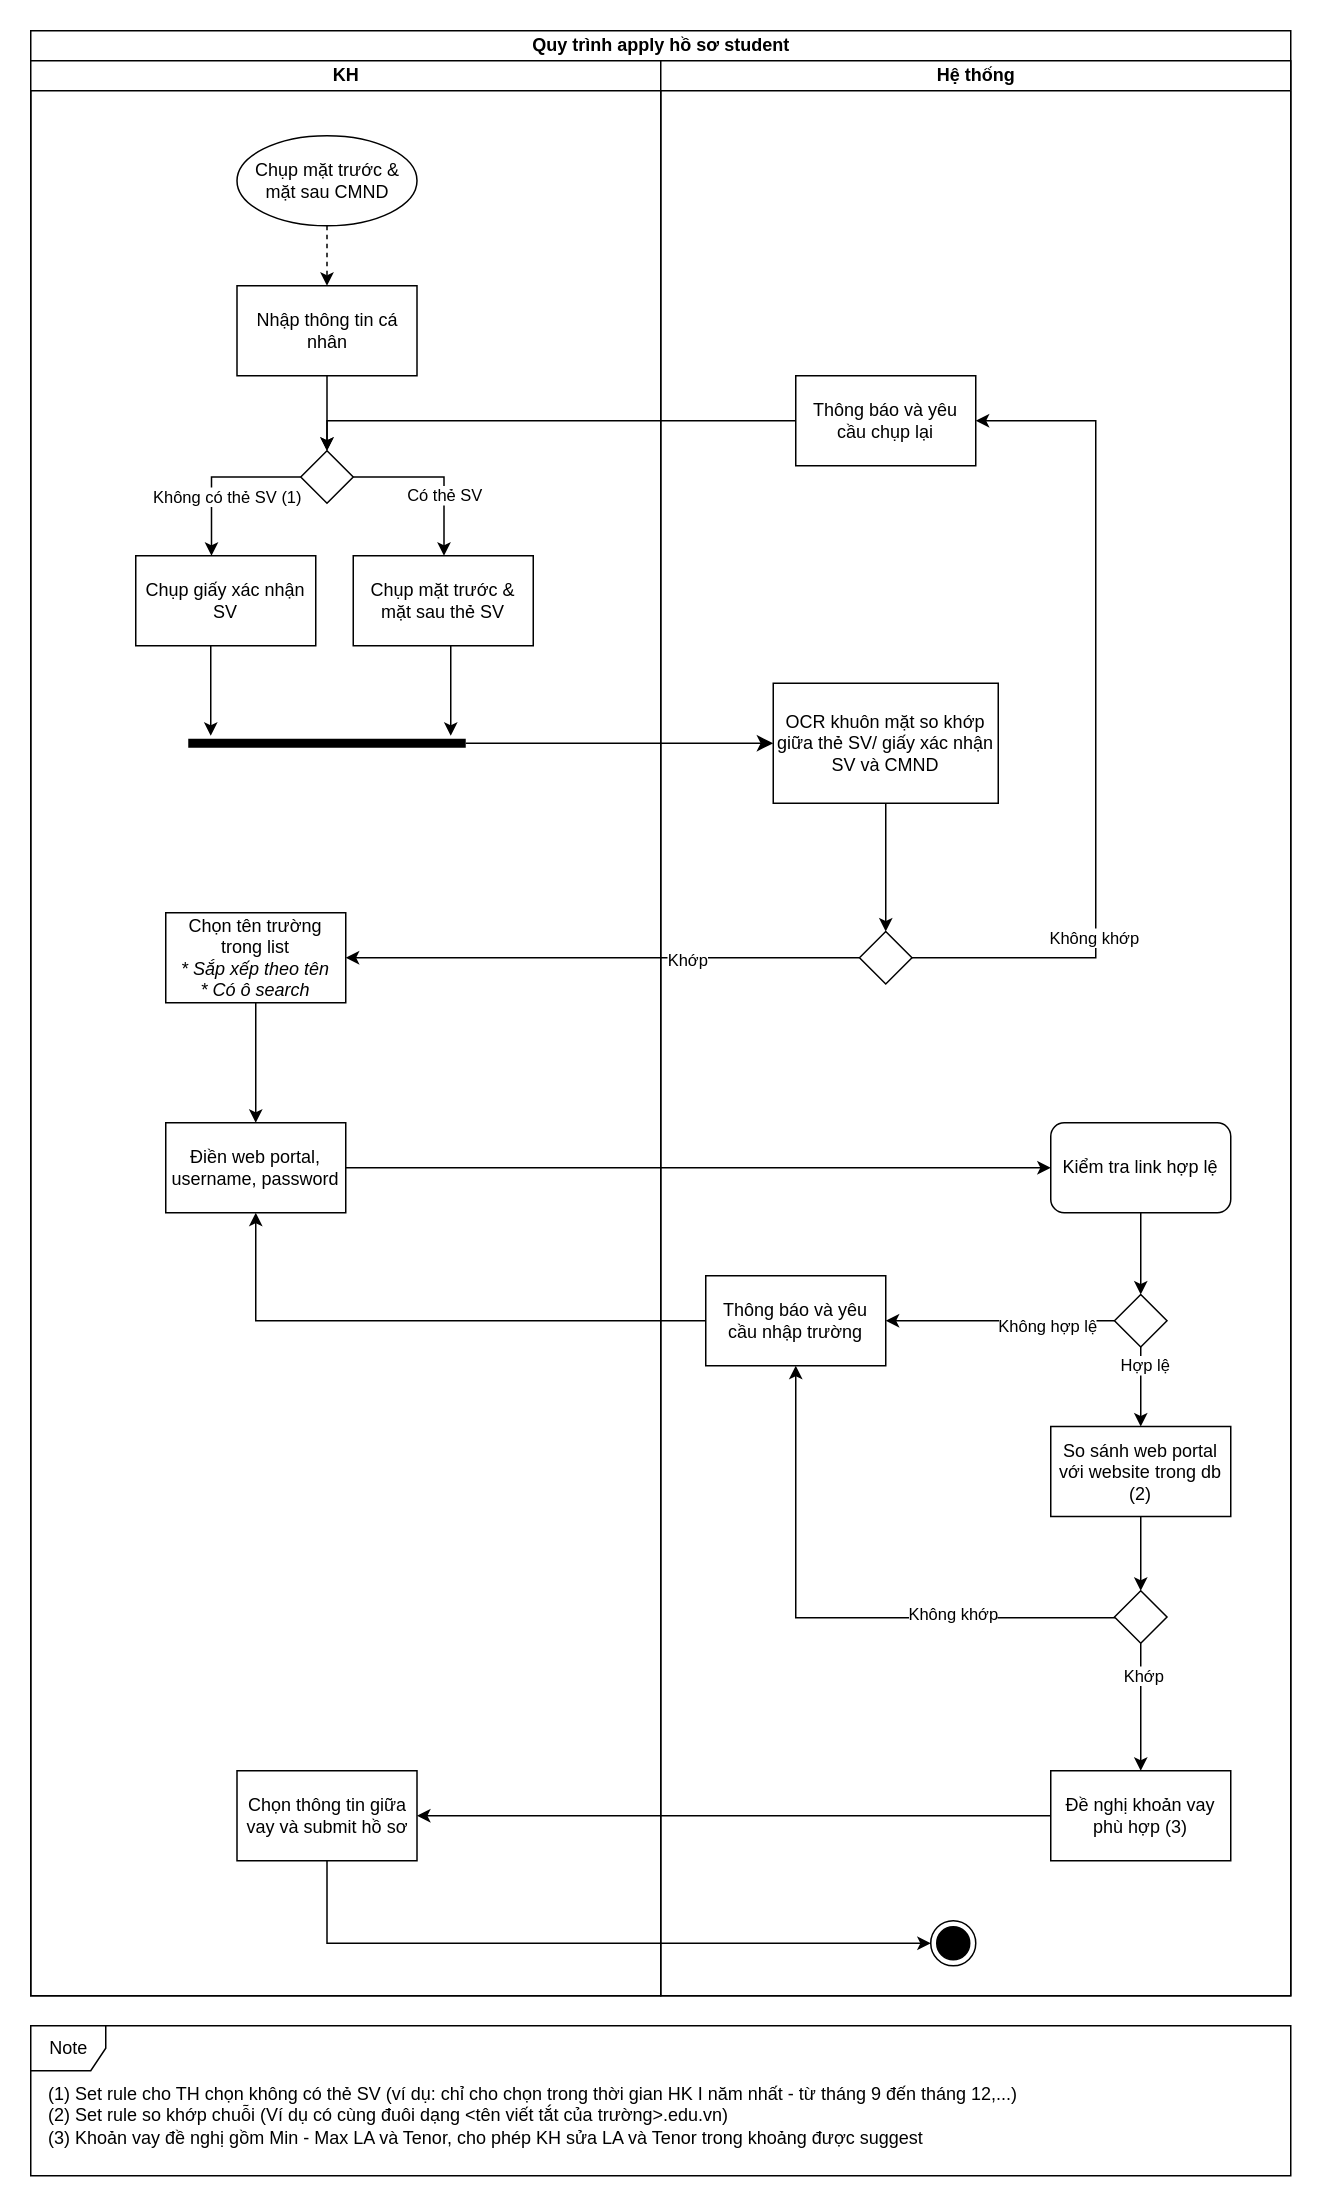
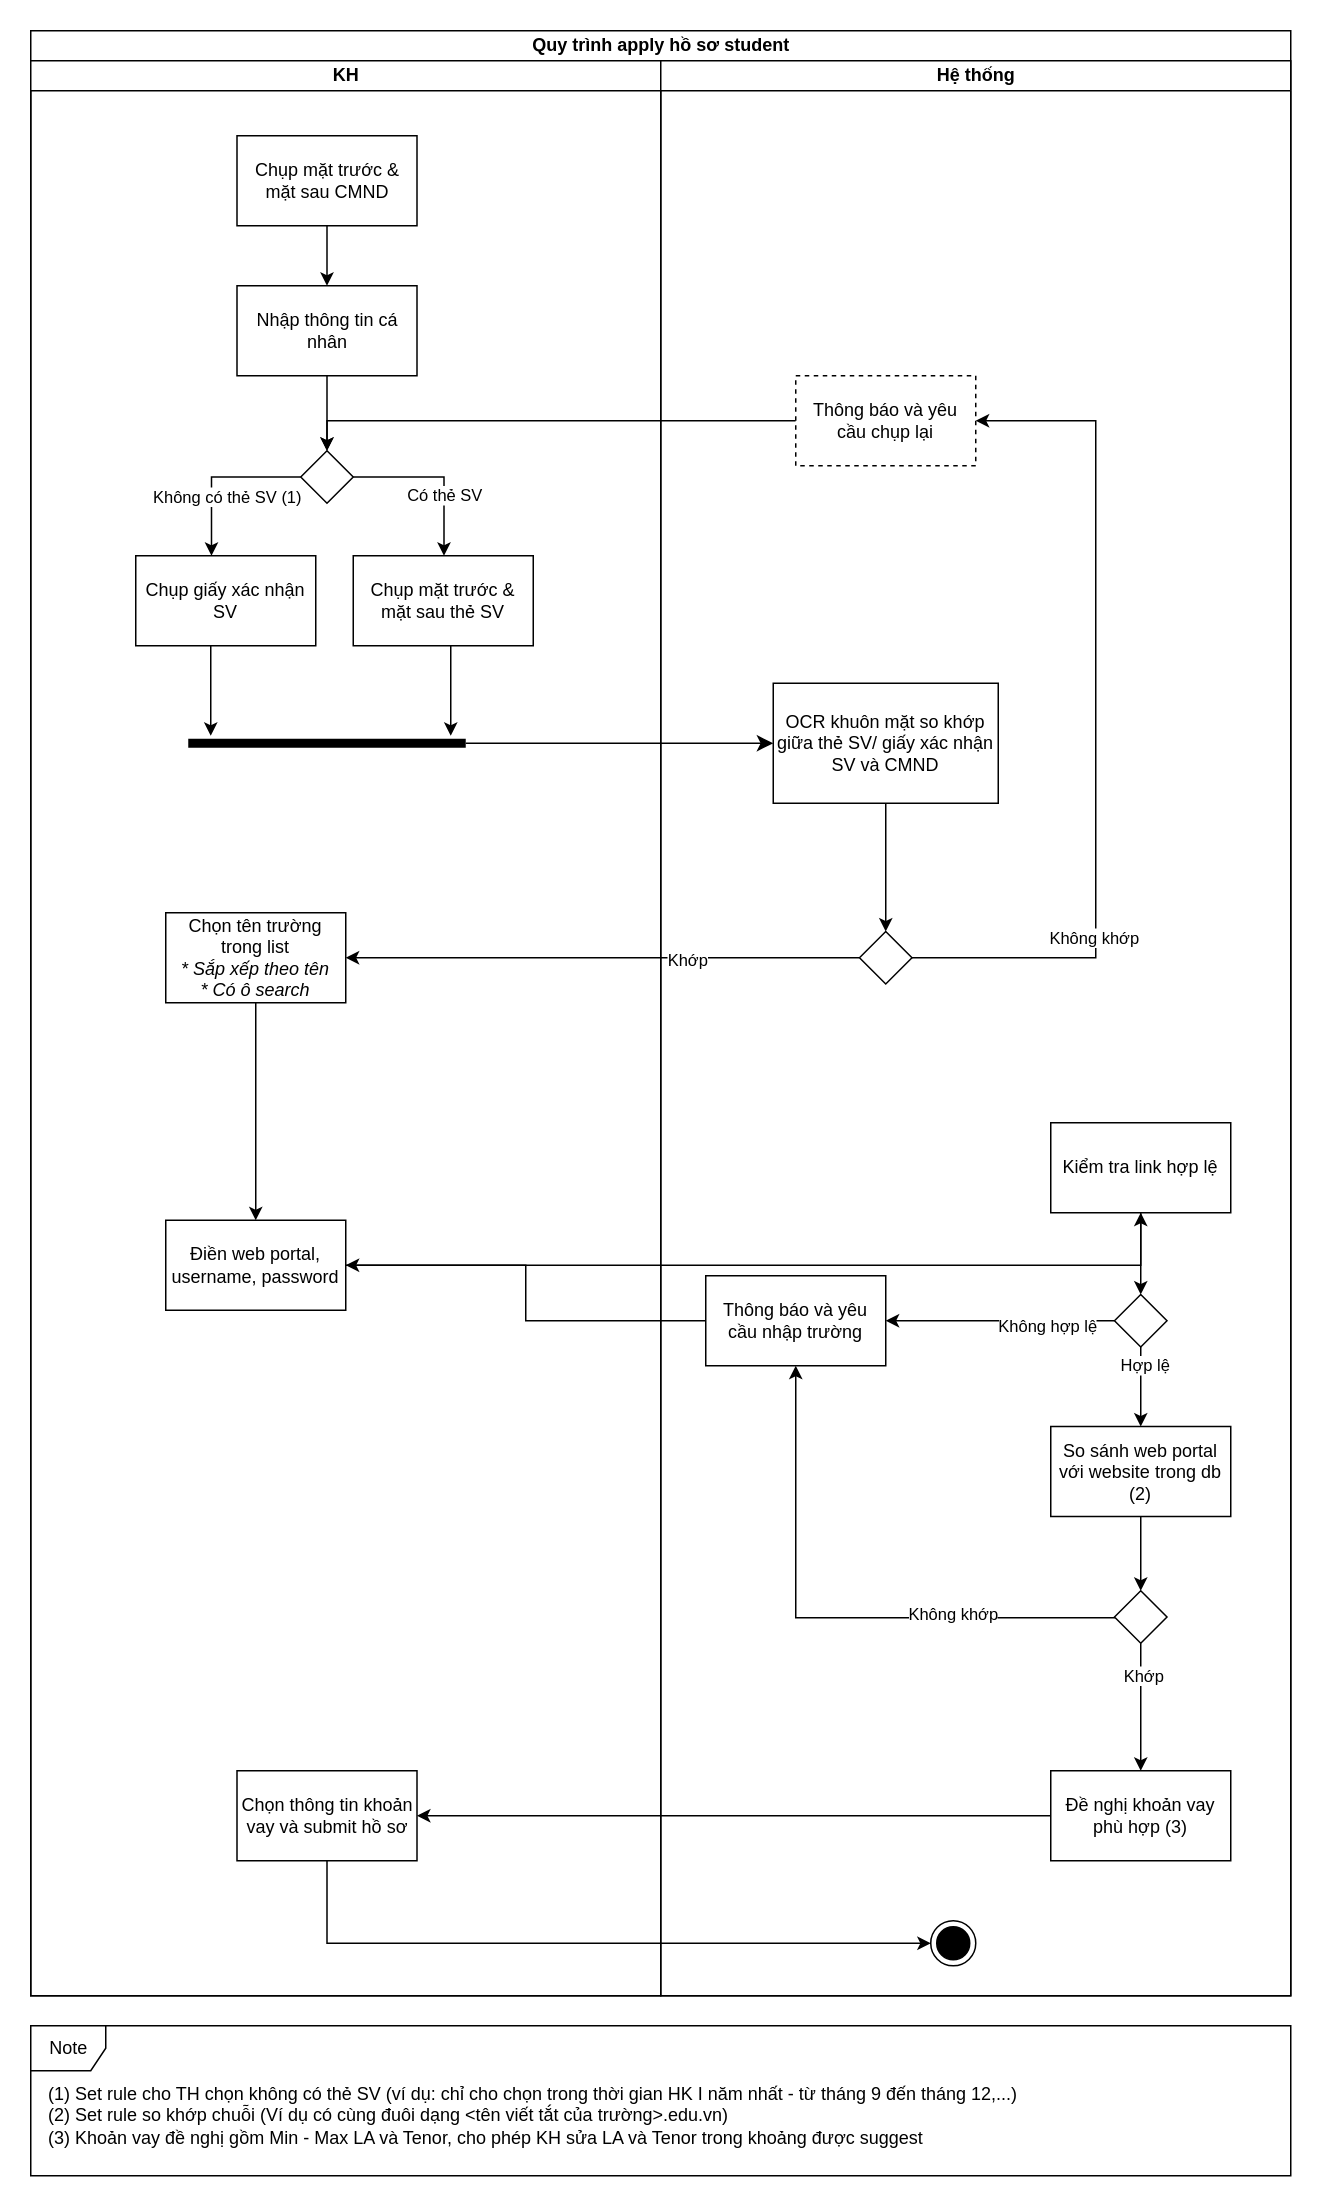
- <mxCell id="15" value="Chụp mặt trước &amp;amp; mặt sau CMND" style="ellipse;whiteSpace=wrap;html=1;" vertex="1" parent="5"><mxGeometry x="137.5" y="50" width="120" height="60" as="geometry" /></mxCell>
+ <mxCell id="15" value="Chụp mặt trước &amp;amp; mặt sau CMND" style="whiteSpace=wrap;html=1;rounded=0;" vertex="1" parent="5"><mxGeometry x="137.5" y="50" width="120" height="60" as="geometry" /></mxCell>
- <mxCell id="16" value="" style="edgeStyle=orthogonalEdgeStyle;rounded=0;orthogonalLoop=1;jettySize=auto;html=1;dashed=1;" edge="1" parent="5" source="15" target="7"><mxGeometry relative="1" as="geometry" /></mxCell>
+ <mxCell id="16" value="" style="edgeStyle=orthogonalEdgeStyle;rounded=0;orthogonalLoop=1;jettySize=auto;html=1;" edge="1" parent="5" source="15" target="7"><mxGeometry relative="1" as="geometry" /></mxCell>
- <mxCell id="44" value="Thông báo và yêu cầu chụp lại" style="whiteSpace=wrap;html=1;rounded=0;" vertex="1" parent="30"><mxGeometry x="90" y="210" width="120" height="60" as="geometry" /></mxCell>
+ <mxCell id="44" value="Thông báo và yêu cầu chụp lại" style="whiteSpace=wrap;html=1;rounded=0;dashed=1;" vertex="1" parent="30"><mxGeometry x="90" y="210" width="120" height="60" as="geometry" /></mxCell>
- <mxCell id="22" value="Điền web portal, username, password" style="whiteSpace=wrap;html=1;rounded=0;" vertex="1" parent="5"><mxGeometry x="90" y="708" width="120" height="60" as="geometry" /></mxCell>
+ <mxCell id="22" value="Điền web portal, username, password" style="whiteSpace=wrap;html=1;rounded=0;" vertex="1" parent="5"><mxGeometry x="90" y="773" width="120" height="60" as="geometry" /></mxCell>
- <mxCell id="43" value="Kiểm tra link hợp lệ" style="whiteSpace=wrap;html=1;rounded=1;" vertex="1" parent="30"><mxGeometry x="260" y="708" width="120" height="60" as="geometry" /></mxCell>
+ <mxCell id="43" value="Kiểm tra link hợp lệ" style="whiteSpace=wrap;html=1;rounded=0;" vertex="1" parent="30"><mxGeometry x="260" y="708" width="120" height="60" as="geometry" /></mxCell>
- <mxCell id="18" value="Chọn thông tin giữa vay và submit hồ sơ" style="whiteSpace=wrap;html=1;rounded=0;" vertex="1" parent="5"><mxGeometry x="137.5" y="1140" width="120" height="60" as="geometry" /></mxCell>
+ <mxCell id="18" value="Chọn thông tin khoản vay và submit hồ sơ" style="whiteSpace=wrap;html=1;rounded=0;" vertex="1" parent="5"><mxGeometry x="137.5" y="1140" width="120" height="60" as="geometry" /></mxCell>
